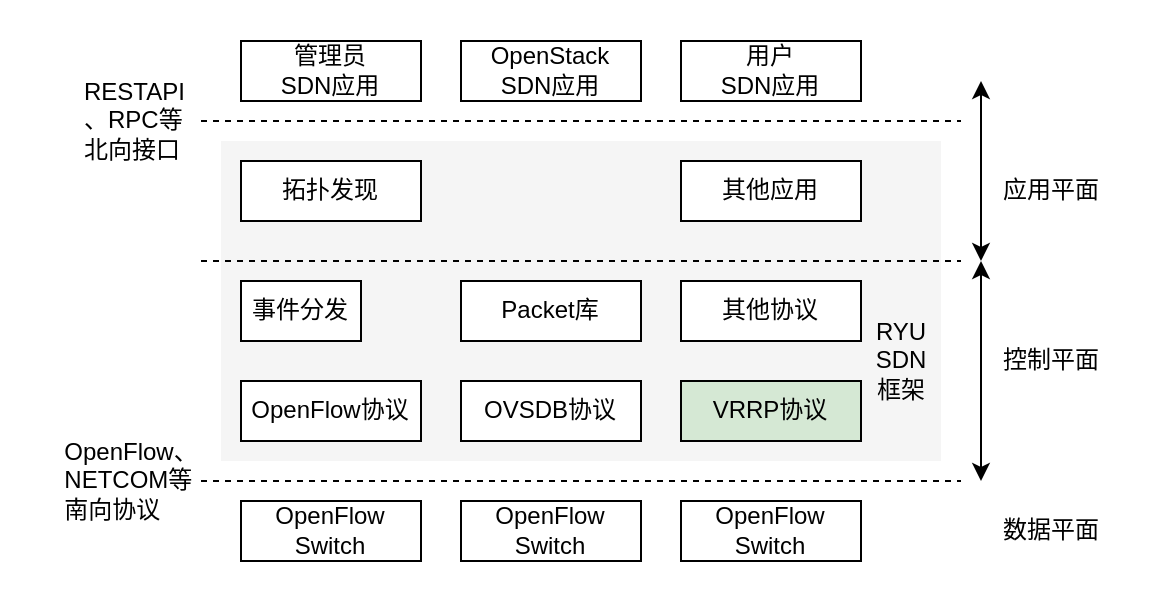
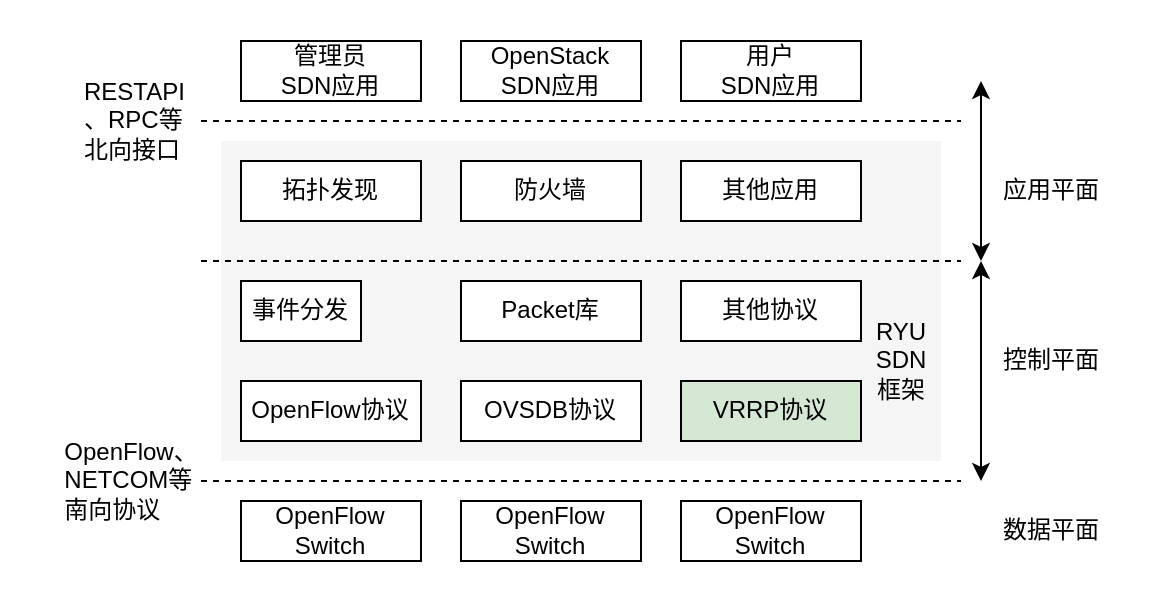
+ <mxCell id="10" value="防火墙" style="rounded=0;whiteSpace=wrap;html=1;" vertex="1" parent="1"><mxGeometry x="230" y="80" width="90" height="30" as="geometry" /></mxCell>
